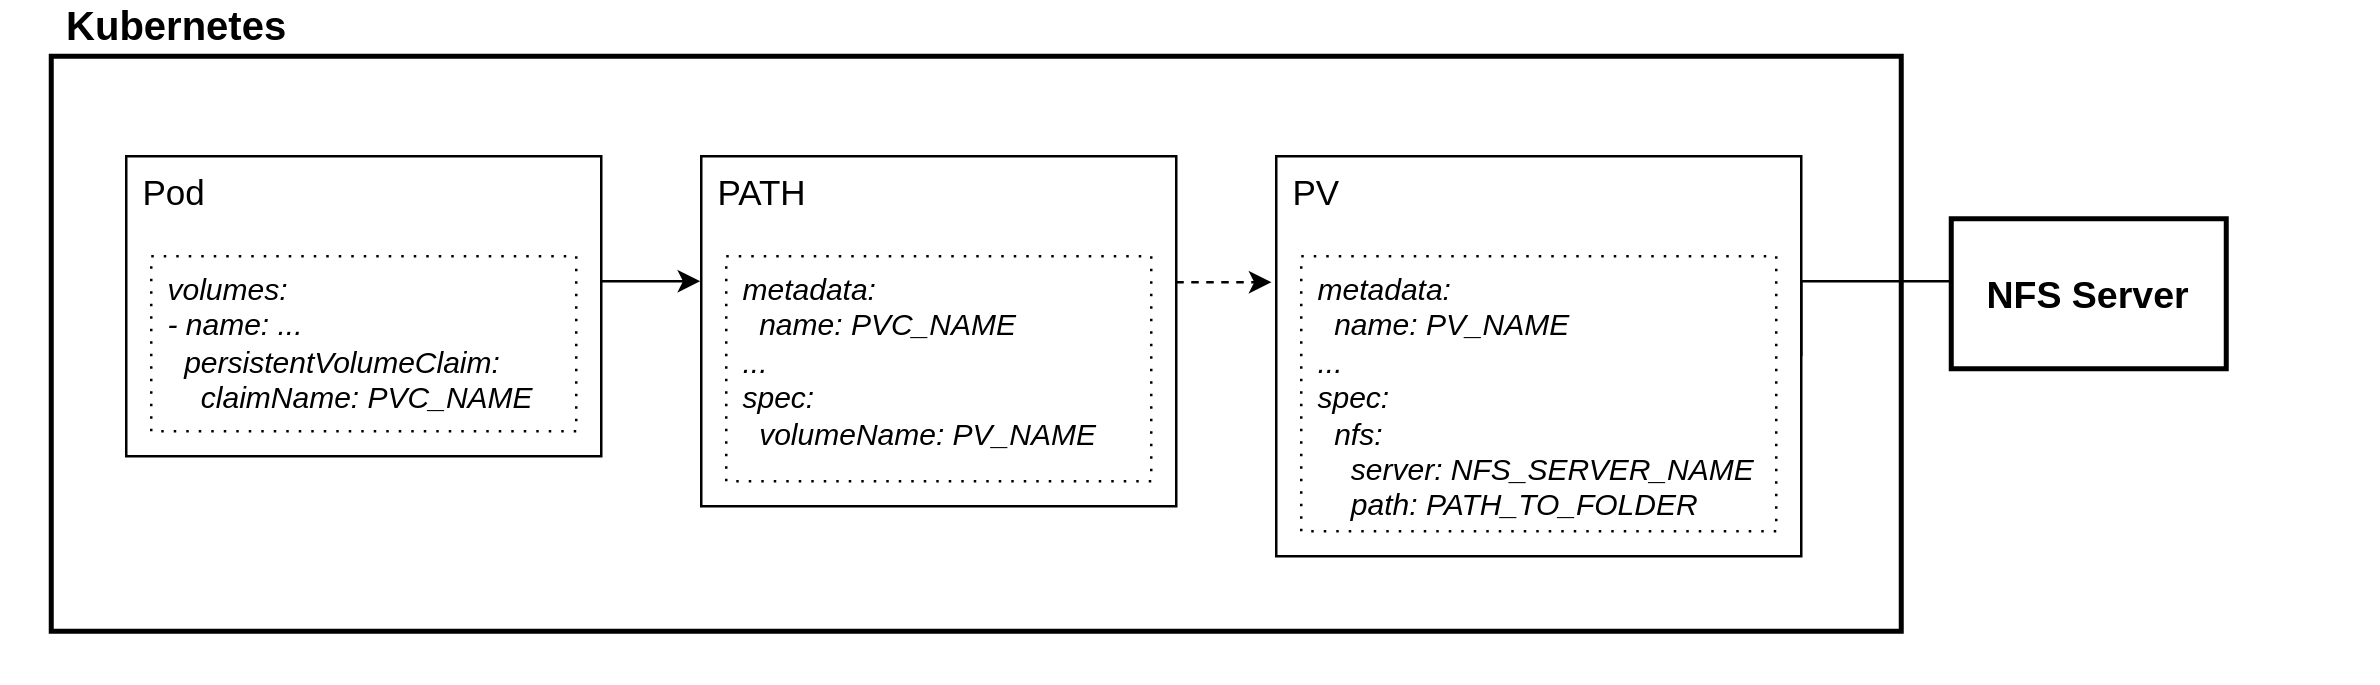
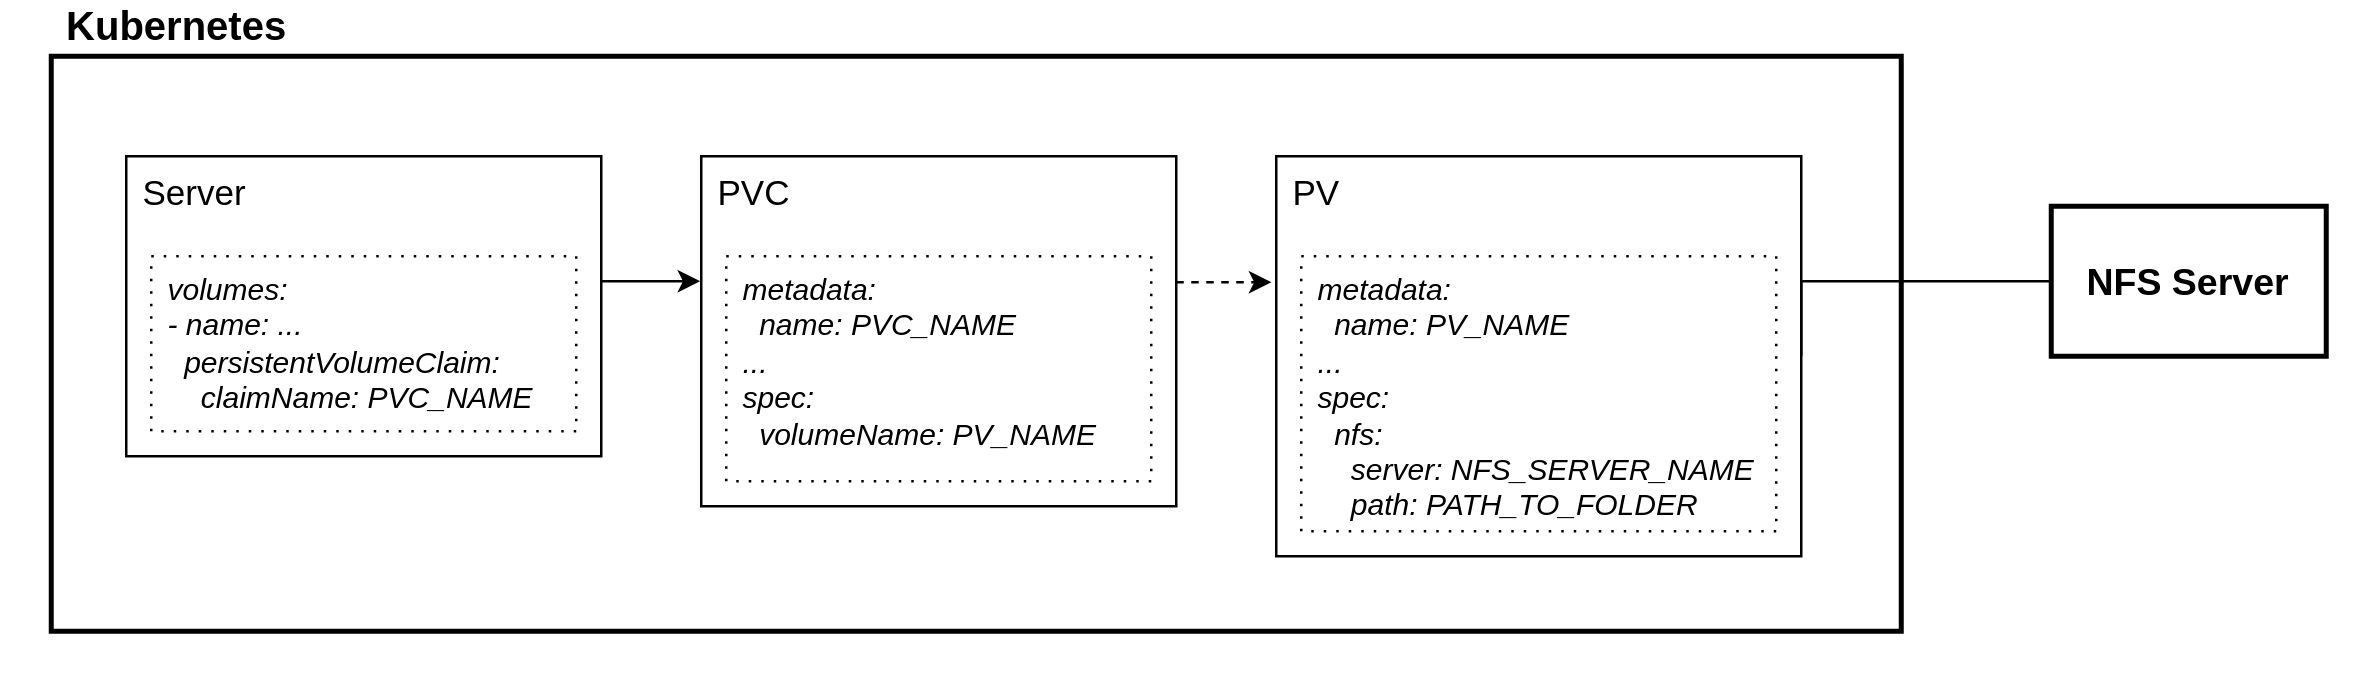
- <mxCell id="4" value="Pod" style="rounded=0;whiteSpace=wrap;html=1;align=left;strokeWidth=1;verticalAlign=top;spacingLeft=5;fontSize=14;" parent="1" vertex="1"><mxGeometry x="50" y="60" width="190" height="120" as="geometry" /></mxCell>
+ <mxCell id="4" value="Server" style="rounded=0;whiteSpace=wrap;html=1;align=left;strokeWidth=1;verticalAlign=top;spacingLeft=5;fontSize=14;" parent="1" vertex="1"><mxGeometry x="50" y="60" width="190" height="120" as="geometry" /></mxCell>
- <mxCell id="6" value="PATH" style="rounded=0;whiteSpace=wrap;html=1;align=left;strokeWidth=1;spacingLeft=5;verticalAlign=top;fontSize=14;" parent="1" vertex="1"><mxGeometry x="280" y="60" width="190" height="140" as="geometry" /></mxCell>
+ <mxCell id="6" value="PVC" style="rounded=0;whiteSpace=wrap;html=1;align=left;strokeWidth=1;spacingLeft=5;verticalAlign=top;fontSize=14;" parent="1" vertex="1"><mxGeometry x="280" y="60" width="190" height="140" as="geometry" /></mxCell>
- <mxCell id="9" value="NFS Server" style="rounded=0;whiteSpace=wrap;html=1;align=center;strokeWidth=2;fontStyle=1;fontSize=15;" parent="1" vertex="1"><mxGeometry x="780" y="85" width="110" height="60" as="geometry" /></mxCell>
+ <mxCell id="9" value="NFS Server" style="rounded=0;whiteSpace=wrap;html=1;align=center;strokeWidth=2;fontStyle=1;fontSize=15;" parent="1" vertex="1"><mxGeometry x="820" y="80" width="110" height="60" as="geometry" /></mxCell>
